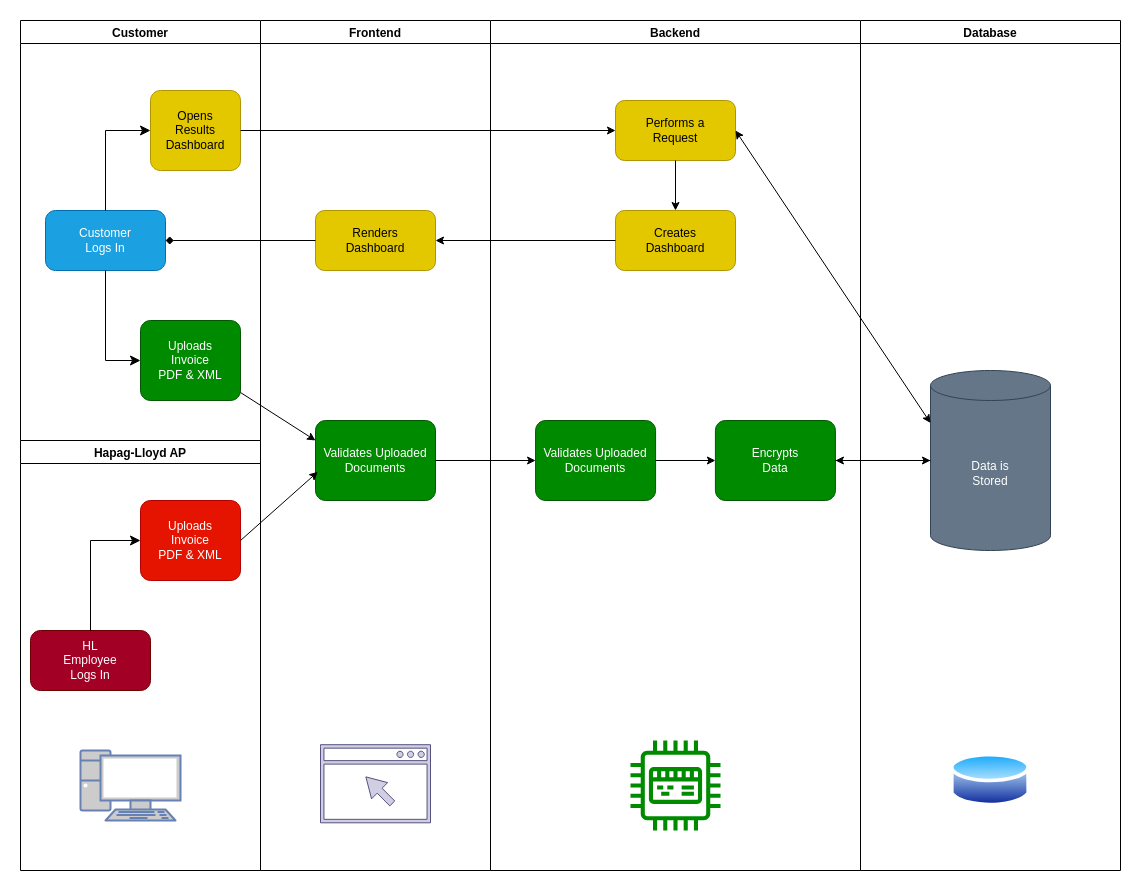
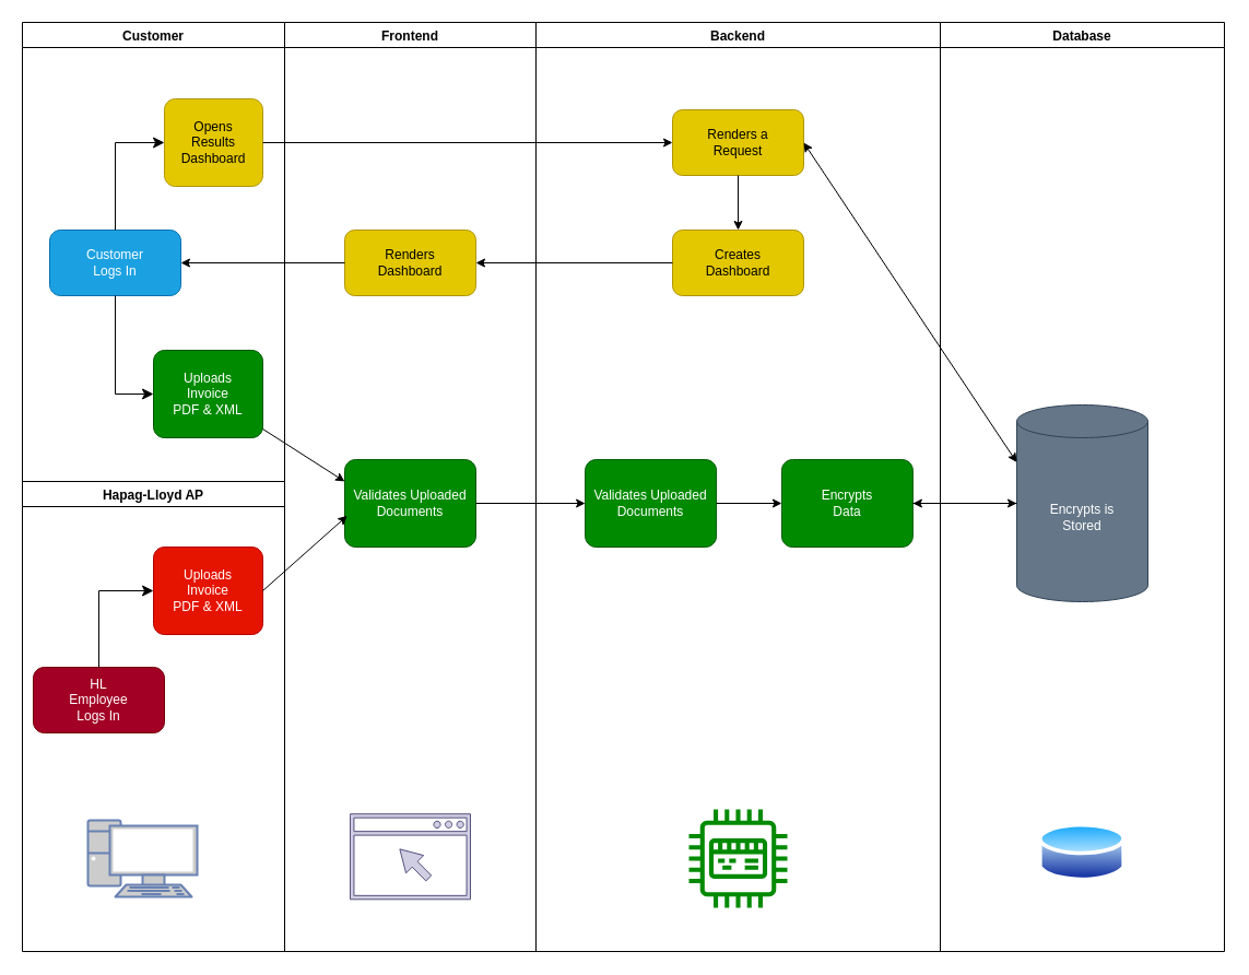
- <mxCell id="22" value="Performs a&lt;br&gt;Request" style="rounded=1;whiteSpace=wrap;html=1;fillColor=#e3c800;fontColor=#000000;strokeColor=#B09500;" parent="20" vertex="1"><mxGeometry x="125.0" y="80" width="120" height="60" as="geometry" /></mxCell>
+ <mxCell id="22" value="Renders a&lt;br&gt;Request" style="rounded=1;whiteSpace=wrap;html=1;fillColor=#e3c800;fontColor=#000000;strokeColor=#B09500;" parent="20" vertex="1"><mxGeometry x="125.0" y="80" width="120" height="60" as="geometry" /></mxCell>
- <mxCell id="42" value="" style="endArrow=diamond;html=1;exitX=0;exitY=0.5;exitDx=0;exitDy=0;entryX=1;entryY=0.5;entryDx=0;entryDy=0;entryPerimeter=0;" parent="9" source="18" target="12" edge="1"><mxGeometry width="50" height="50" relative="1" as="geometry"><mxPoint x="300" y="219.5" as="sourcePoint" /><mxPoint x="120" y="219.5" as="targetPoint" /></mxGeometry></mxCell>
+ <mxCell id="42" value="" style="endArrow=classic;html=1;exitX=0;exitY=0.5;exitDx=0;exitDy=0;entryX=1;entryY=0.5;entryDx=0;entryDy=0;entryPerimeter=0;" parent="9" source="18" target="12" edge="1"><mxGeometry width="50" height="50" relative="1" as="geometry"><mxPoint x="300" y="219.5" as="sourcePoint" /><mxPoint x="120" y="219.5" as="targetPoint" /></mxGeometry></mxCell>
- <mxCell id="29" value="Data is&lt;br&gt;Stored" style="shape=cylinder3;whiteSpace=wrap;html=1;boundedLbl=1;backgroundOutline=1;size=15;fillColor=#647687;fontColor=#ffffff;strokeColor=#314354;" vertex="1" parent="28"><mxGeometry x="70" y="350" width="120" height="180" as="geometry" /></mxCell>
+ <mxCell id="29" value="Encrypts is&lt;br&gt;Stored" style="shape=cylinder3;whiteSpace=wrap;html=1;boundedLbl=1;backgroundOutline=1;size=15;fillColor=#647687;fontColor=#ffffff;strokeColor=#314354;" vertex="1" parent="28"><mxGeometry x="70" y="350" width="120" height="180" as="geometry" /></mxCell>
- <mxCell id="35" value="HL&lt;br&gt;Employee&lt;br&gt;Logs In" style="points=[[0.25,0,0],[0.5,0,0],[0.75,0,0],[1,0.25,0],[1,0.5,0],[1,0.75,0],[0.75,1,0],[0.5,1,0],[0.25,1,0],[0,0.75,0],[0,0.5,0],[0,0.25,0]];shape=mxgraph.bpmn.task;whiteSpace=wrap;rectStyle=rounded;size=10;html=1;taskMarker=abstract;fillColor=#a20025;fontColor=#ffffff;strokeColor=#6F0000;" parent="33" vertex="1"><mxGeometry x="10" y="190" width="120" height="60" as="geometry" /></mxCell>
+ <mxCell id="35" value="HL&lt;br&gt;Employee&lt;br&gt;Logs In" style="points=[[0.25,0,0],[0.5,0,0],[0.75,0,0],[1,0.25,0],[1,0.5,0],[1,0.75,0],[0.75,1,0],[0.5,1,0],[0.25,1,0],[0,0.75,0],[0,0.5,0],[0,0.25,0]];shape=mxgraph.bpmn.task;whiteSpace=wrap;rectStyle=rounded;size=10;html=1;taskMarker=abstract;fillColor=#a20025;fontColor=#ffffff;strokeColor=#6F0000;" parent="33" vertex="1"><mxGeometry x="10" y="170" width="120" height="60" as="geometry" /></mxCell>
